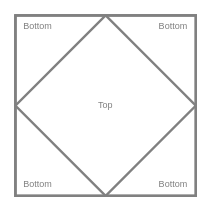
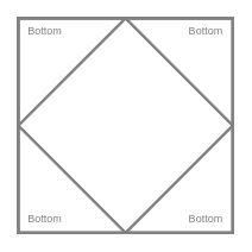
- <mxCell id="10" value="Top" style="text;html=1;strokeColor=none;fillColor=none;align=center;verticalAlign=middle;whiteSpace=wrap;rounded=0;strokeWidth=3;fontColor=#808080;" parent="2" vertex="1"><mxGeometry x="90" y="105" width="60" height="30" as="geometry" /></mxCell>
